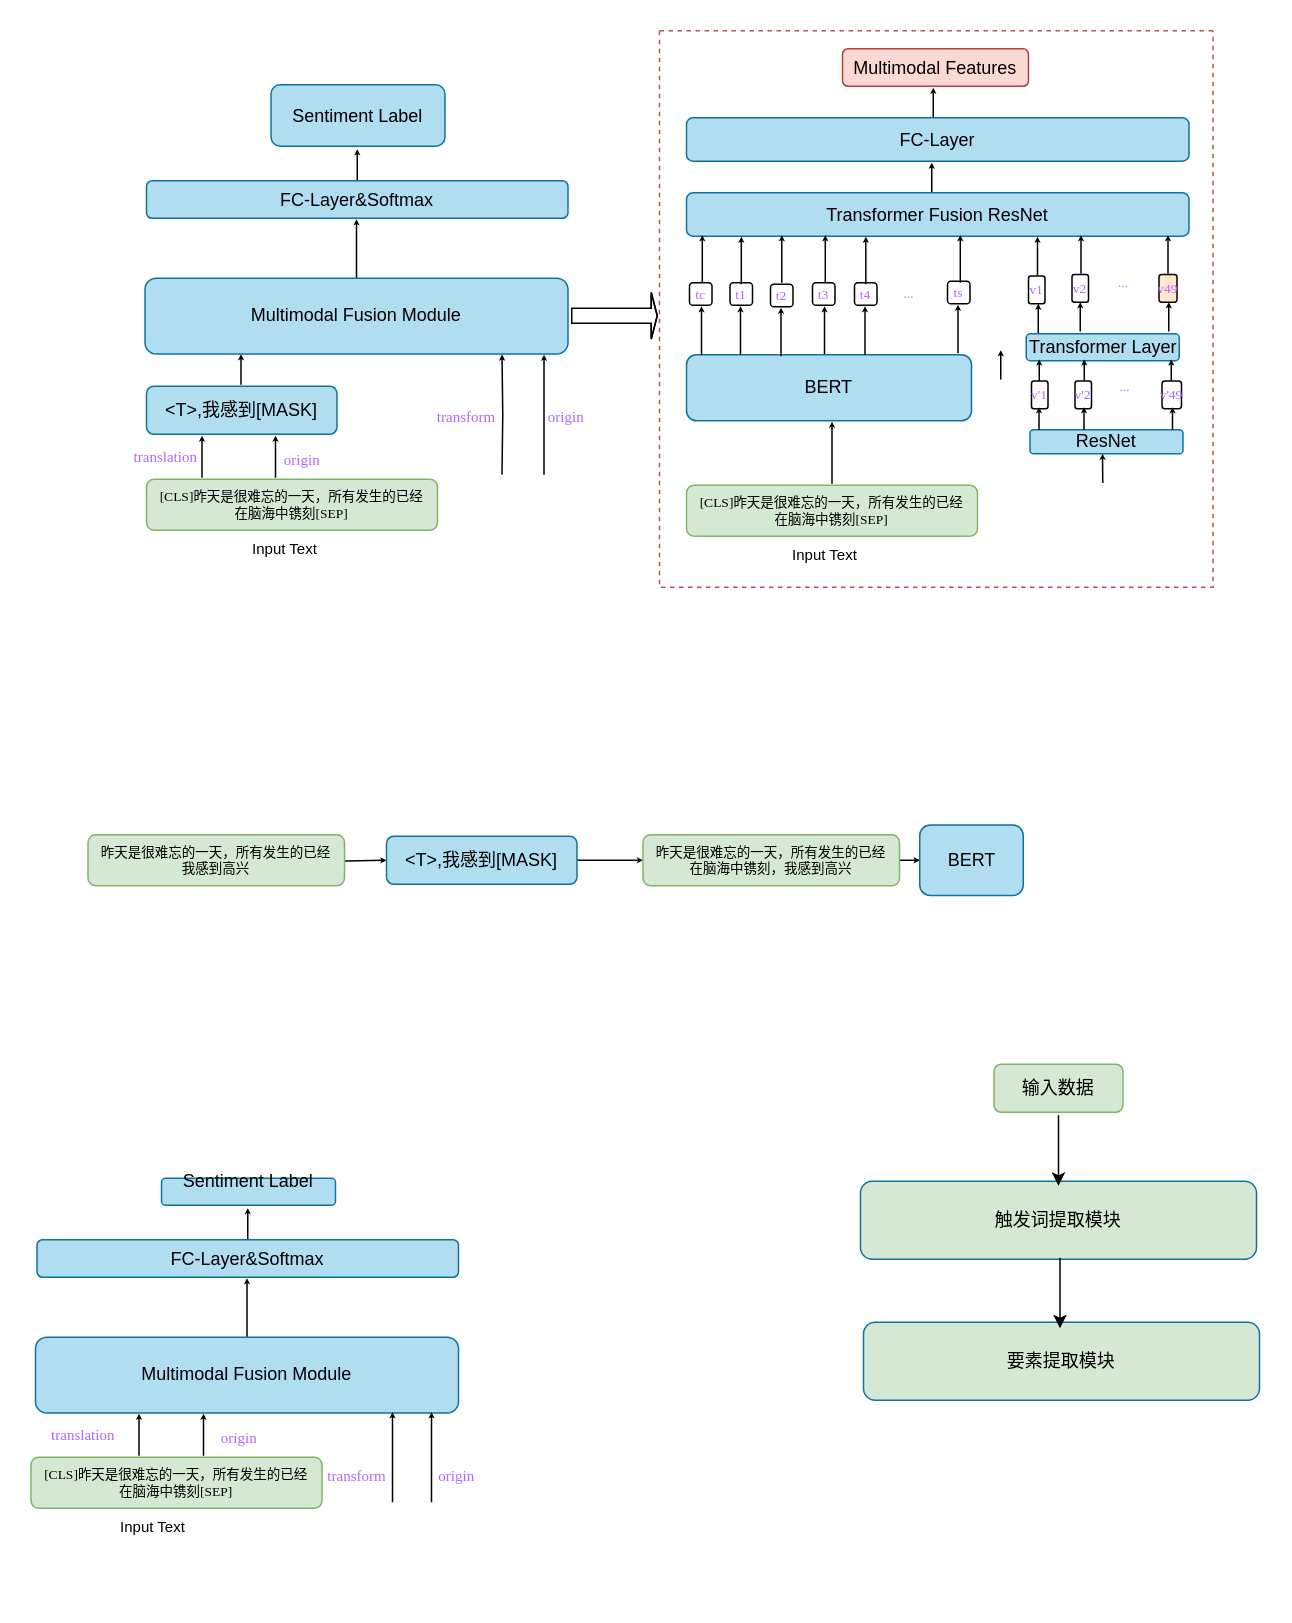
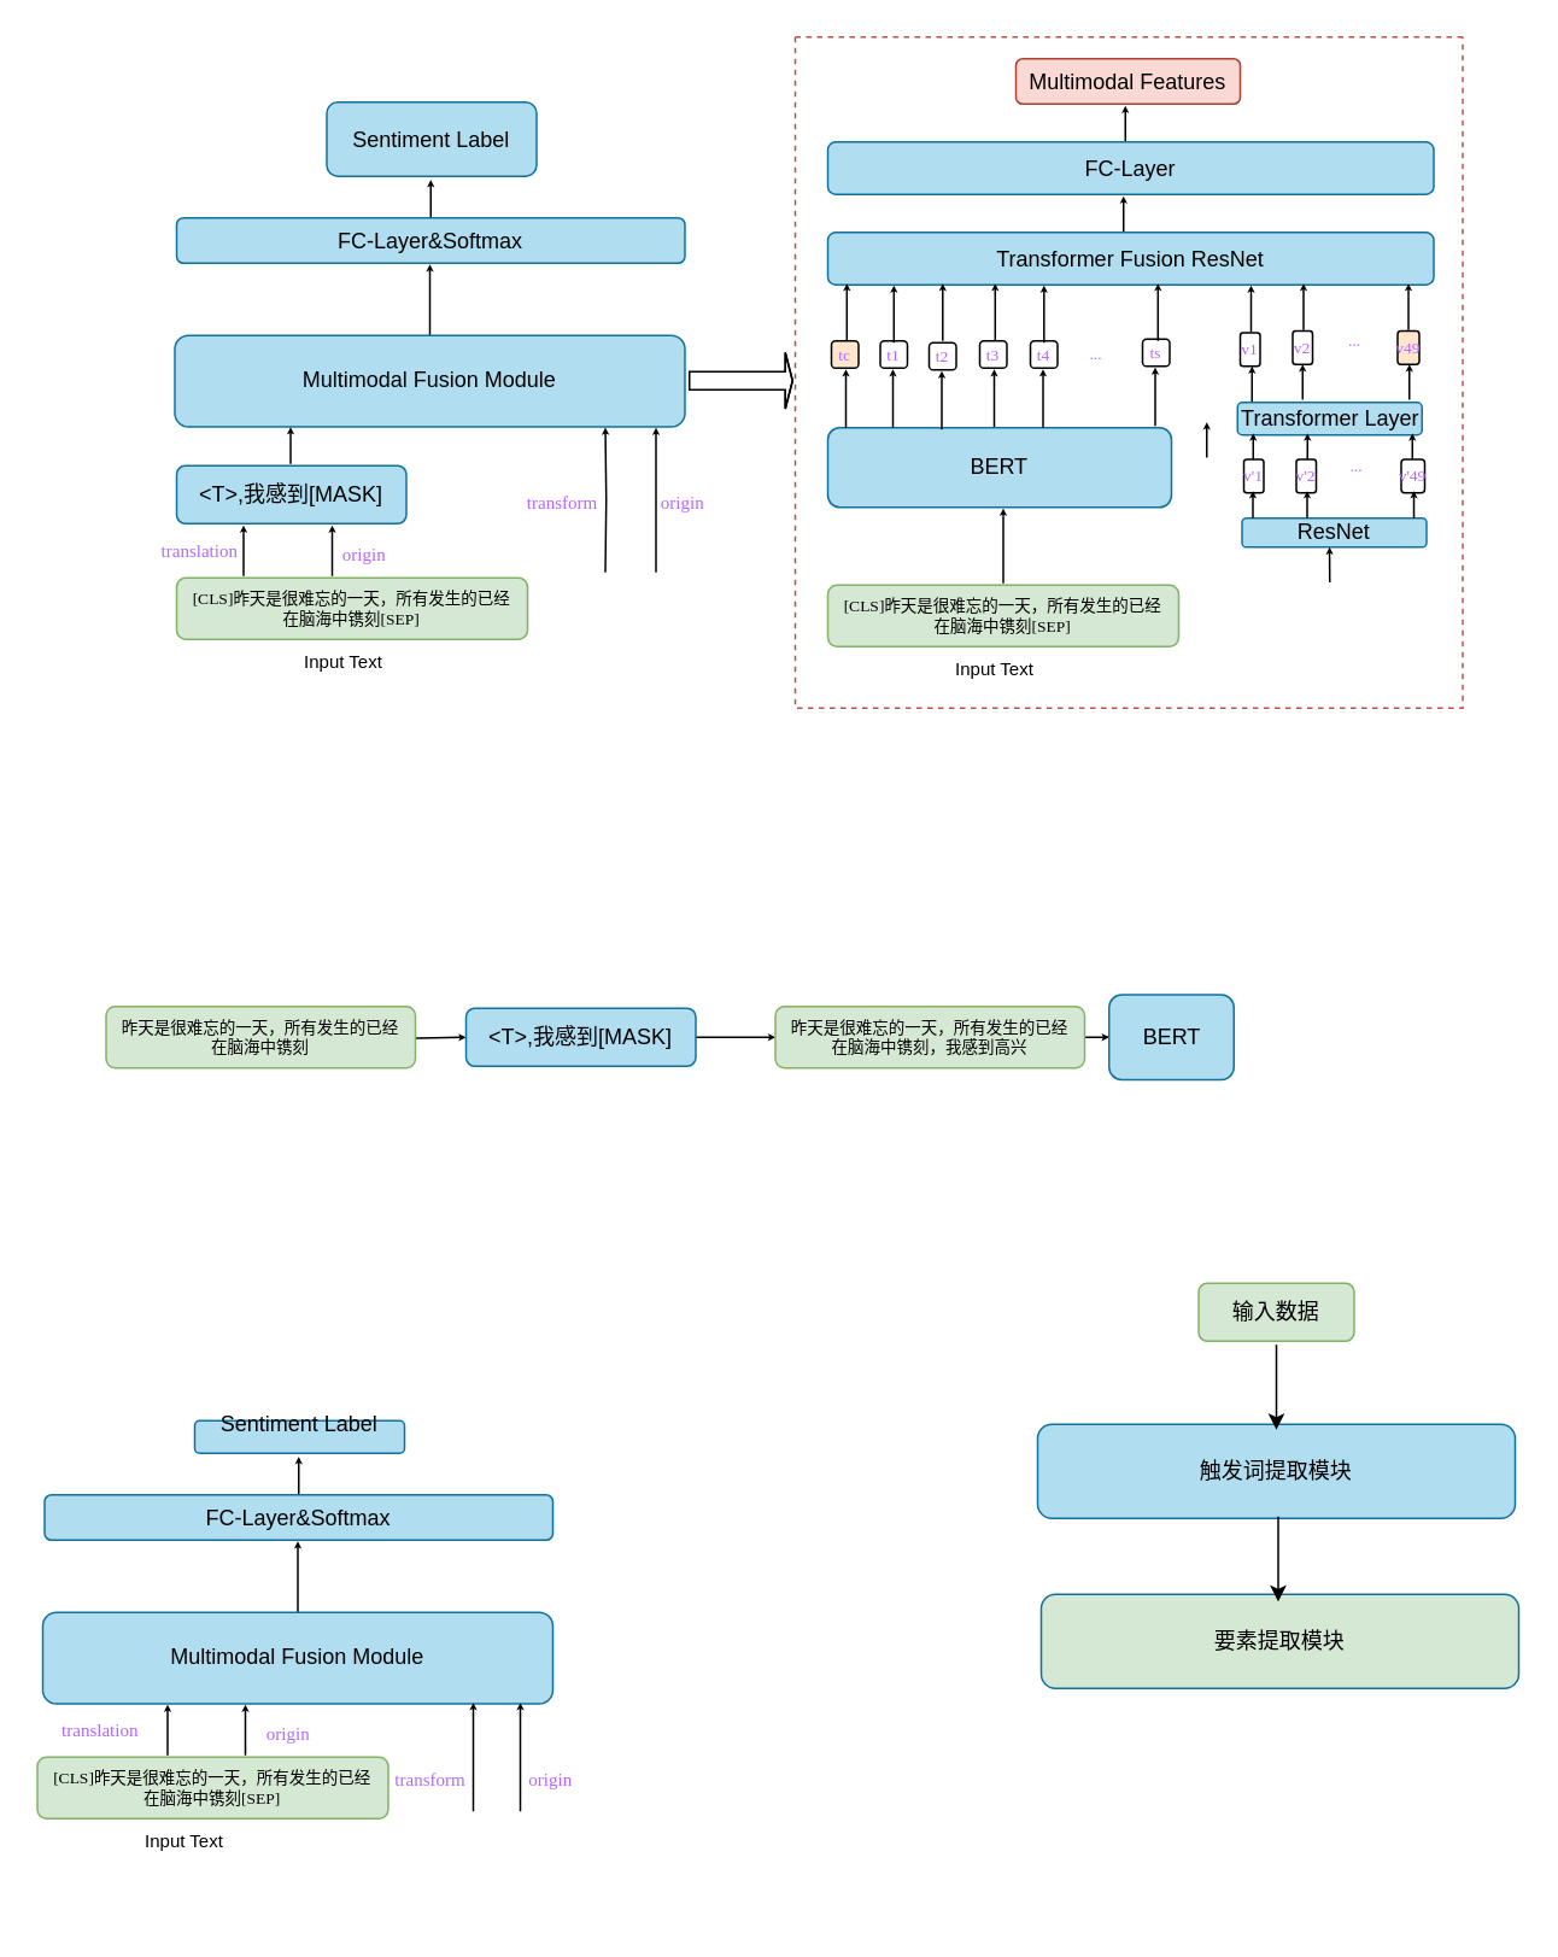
- <mxCell id="10" value="tc" style="rounded=1;whiteSpace=wrap;fontFamily=Times New Roman;fontSize=9;fontColor=#B266FF;" parent="1" vertex="1"><mxGeometry x="459" y="188" width="15" height="15" as="geometry" /></mxCell>
+ <mxCell id="10" value="tc" style="rounded=1;whiteSpace=wrap;fontFamily=Times New Roman;fontSize=9;fontColor=#B266FF;fillColor=#ffe6cc;" parent="1" vertex="1"><mxGeometry x="459" y="188" width="15" height="15" as="geometry" /></mxCell>
- <mxCell id="80" value="昨天是很难忘的一天，所有发生的已经&#10;我感到高兴" style="text;resizable=0;autosize=1;align=center;verticalAlign=middle;points=[];fillColor=#d5e8d4;strokeColor=#82b366;rounded=1;fontFamily=Times New Roman;fontSize=9;" parent="1" vertex="1"><mxGeometry x="58" y="556" width="171" height="34" as="geometry" /></mxCell>
+ <mxCell id="80" value="昨天是很难忘的一天，所有发生的已经&#10;在脑海中镌刻" style="text;resizable=0;autosize=1;align=center;verticalAlign=middle;points=[];fillColor=#d5e8d4;strokeColor=#82b366;rounded=1;fontFamily=Times New Roman;fontSize=9;" parent="1" vertex="1"><mxGeometry x="58" y="556" width="171" height="34" as="geometry" /></mxCell>
- <mxCell id="82" value="触发词提取模块" style="rounded=1;whiteSpace=wrap;fillColor=#d5e8d4;strokeColor=#10739e;" parent="1" vertex="1"><mxGeometry x="573" y="787" width="264" height="52" as="geometry" /></mxCell>
+ <mxCell id="82" value="触发词提取模块" style="rounded=1;whiteSpace=wrap;fillColor=#b1ddf0;strokeColor=#10739e;" parent="1" vertex="1"><mxGeometry x="573" y="787" width="264" height="52" as="geometry" /></mxCell>
